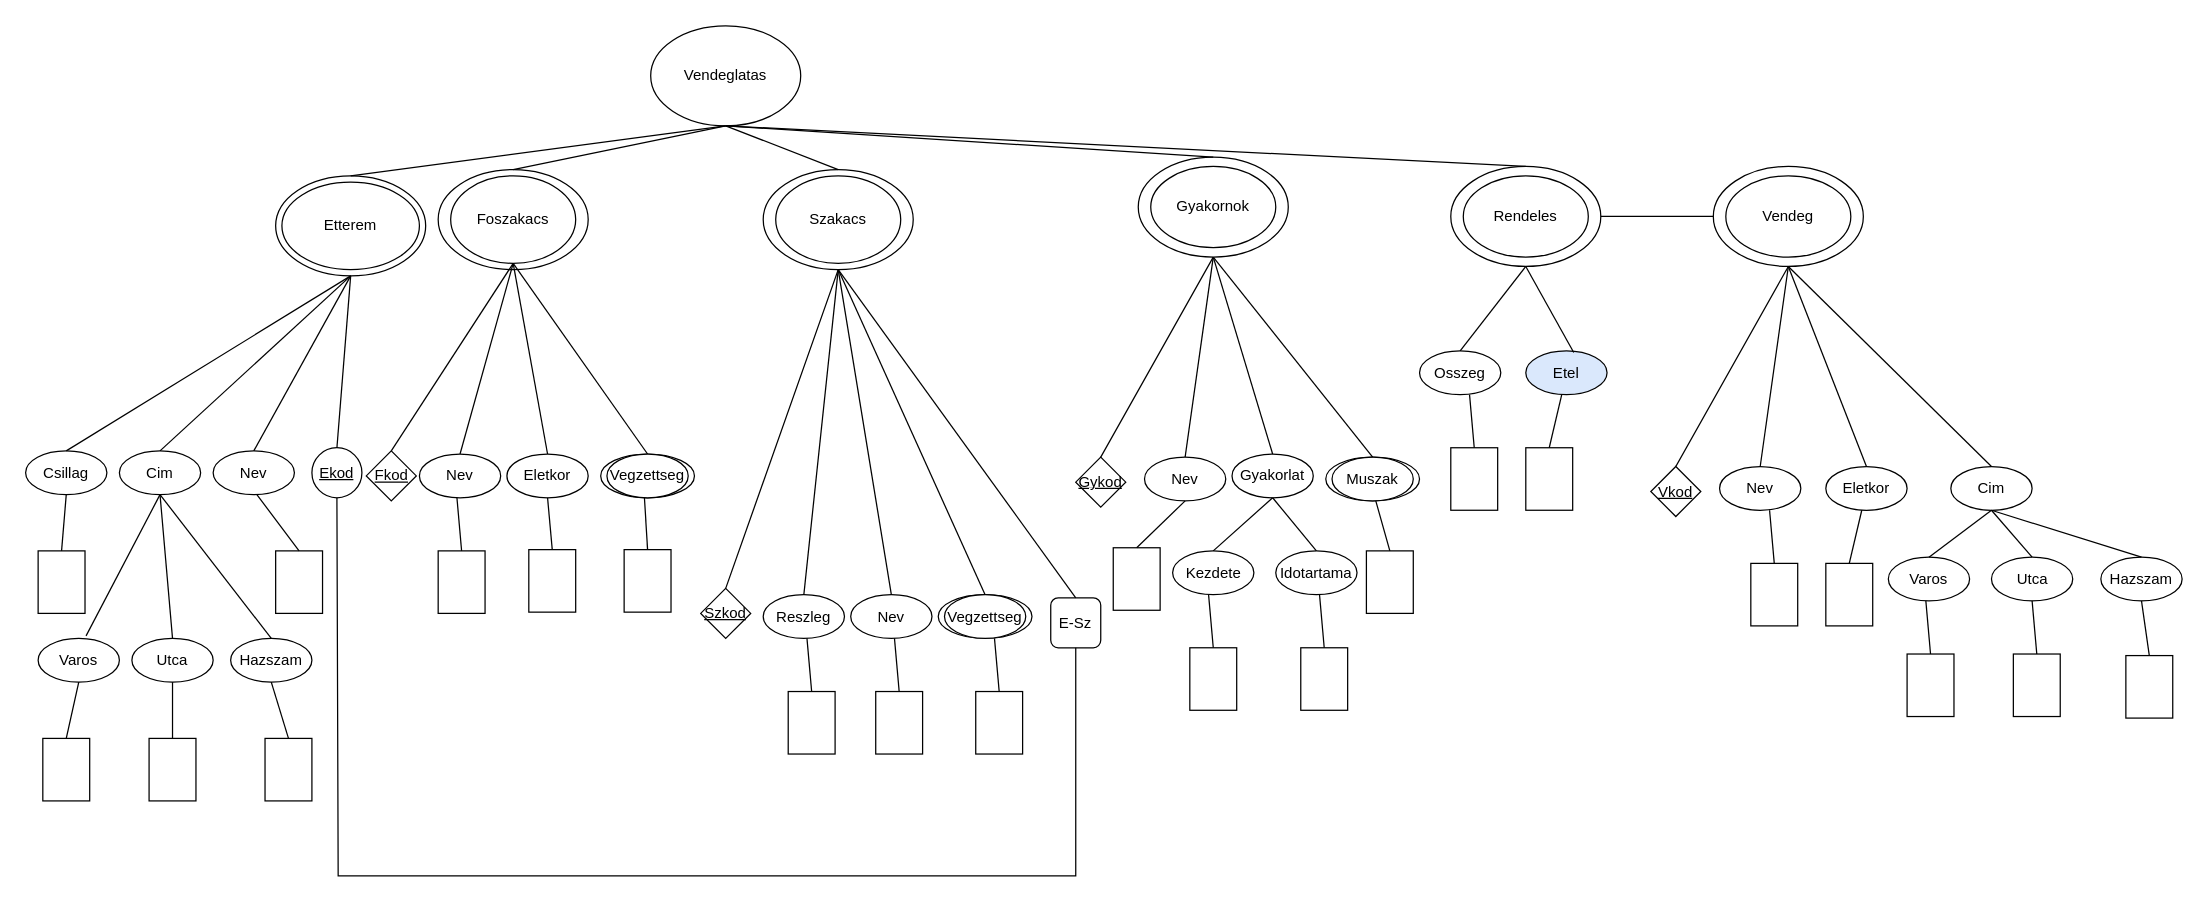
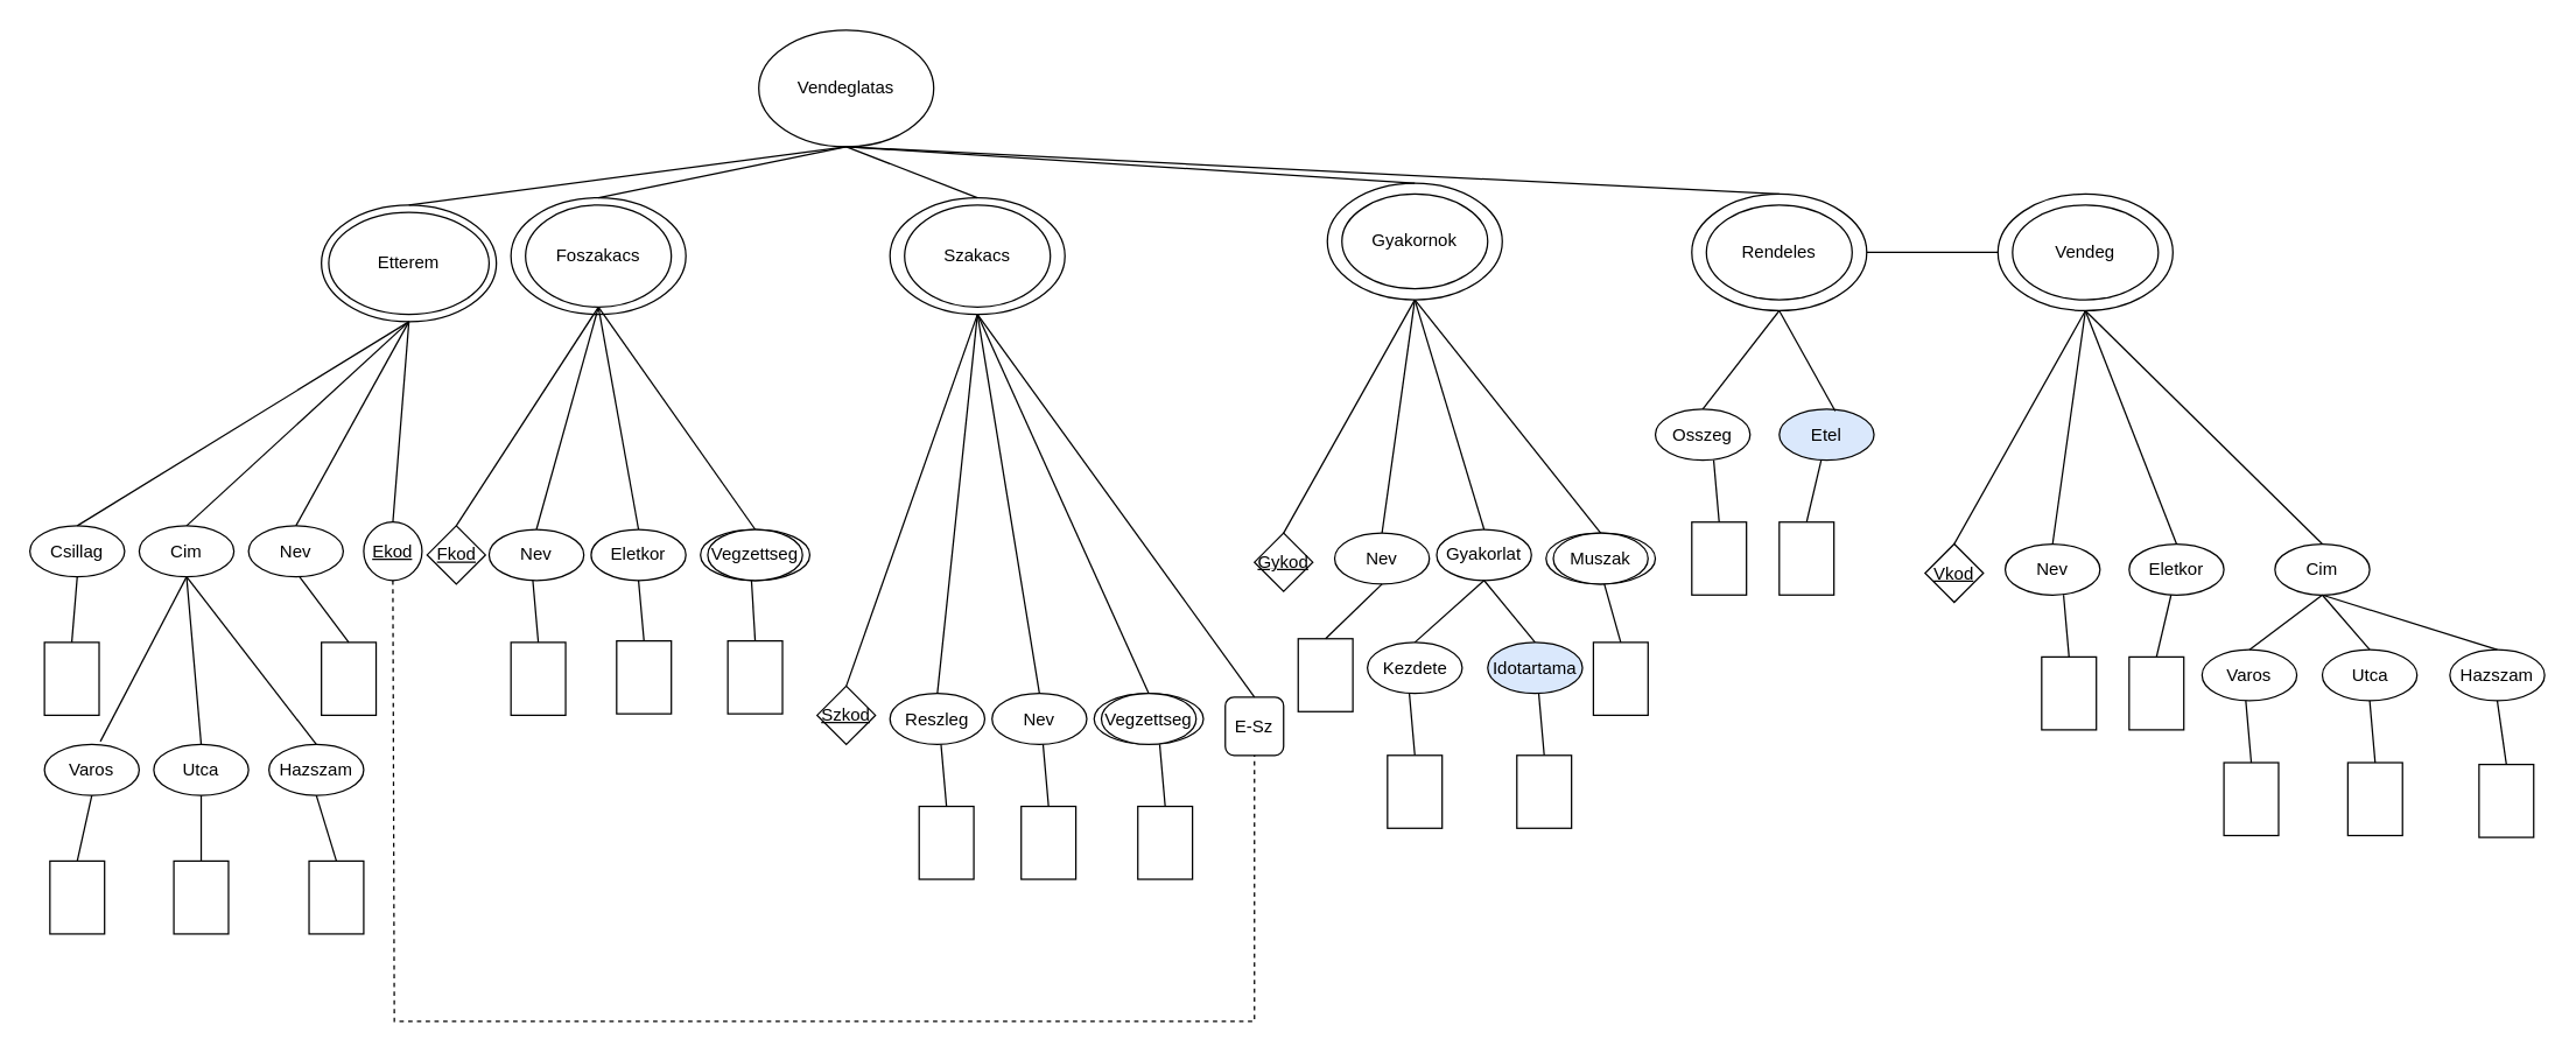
- <mxCell id="69" value="Idotartama" style="ellipse;whiteSpace=wrap;html=1;" vertex="1" parent="1"><mxGeometry x="1020" y="440" width="65" height="35" as="geometry" /></mxCell>
+ <mxCell id="69" value="Idotartama" style="ellipse;whiteSpace=wrap;html=1;fillColor=#dae8fc;" vertex="1" parent="1"><mxGeometry x="1020" y="440" width="65" height="35" as="geometry" /></mxCell>
- <mxCell id="130" value="" style="endArrow=none;dashed=0;html=1;rounded=0;entryX=0.5;entryY=1;entryDx=0;entryDy=0;exitX=0.5;exitY=1;exitDx=0;exitDy=0;" edge="1" parent="1" source="31" target="128"><mxGeometry width="50" height="50" relative="1" as="geometry"><mxPoint x="1140" y="210" as="sourcePoint" /><mxPoint x="1190" y="160" as="targetPoint" /><Array as="points"><mxPoint x="270" y="700" /><mxPoint x="860" y="700" /></Array></mxGeometry></mxCell>
+ <mxCell id="130" value="" style="endArrow=none;dashed=1;html=1;rounded=0;entryX=0.5;entryY=1;entryDx=0;entryDy=0;exitX=0.5;exitY=1;exitDx=0;exitDy=0;" edge="1" parent="1" source="31" target="128"><mxGeometry width="50" height="50" relative="1" as="geometry"><mxPoint x="1140" y="210" as="sourcePoint" /><mxPoint x="1190" y="160" as="targetPoint" /><Array as="points"><mxPoint x="270" y="700" /><mxPoint x="860" y="700" /></Array></mxGeometry></mxCell>
